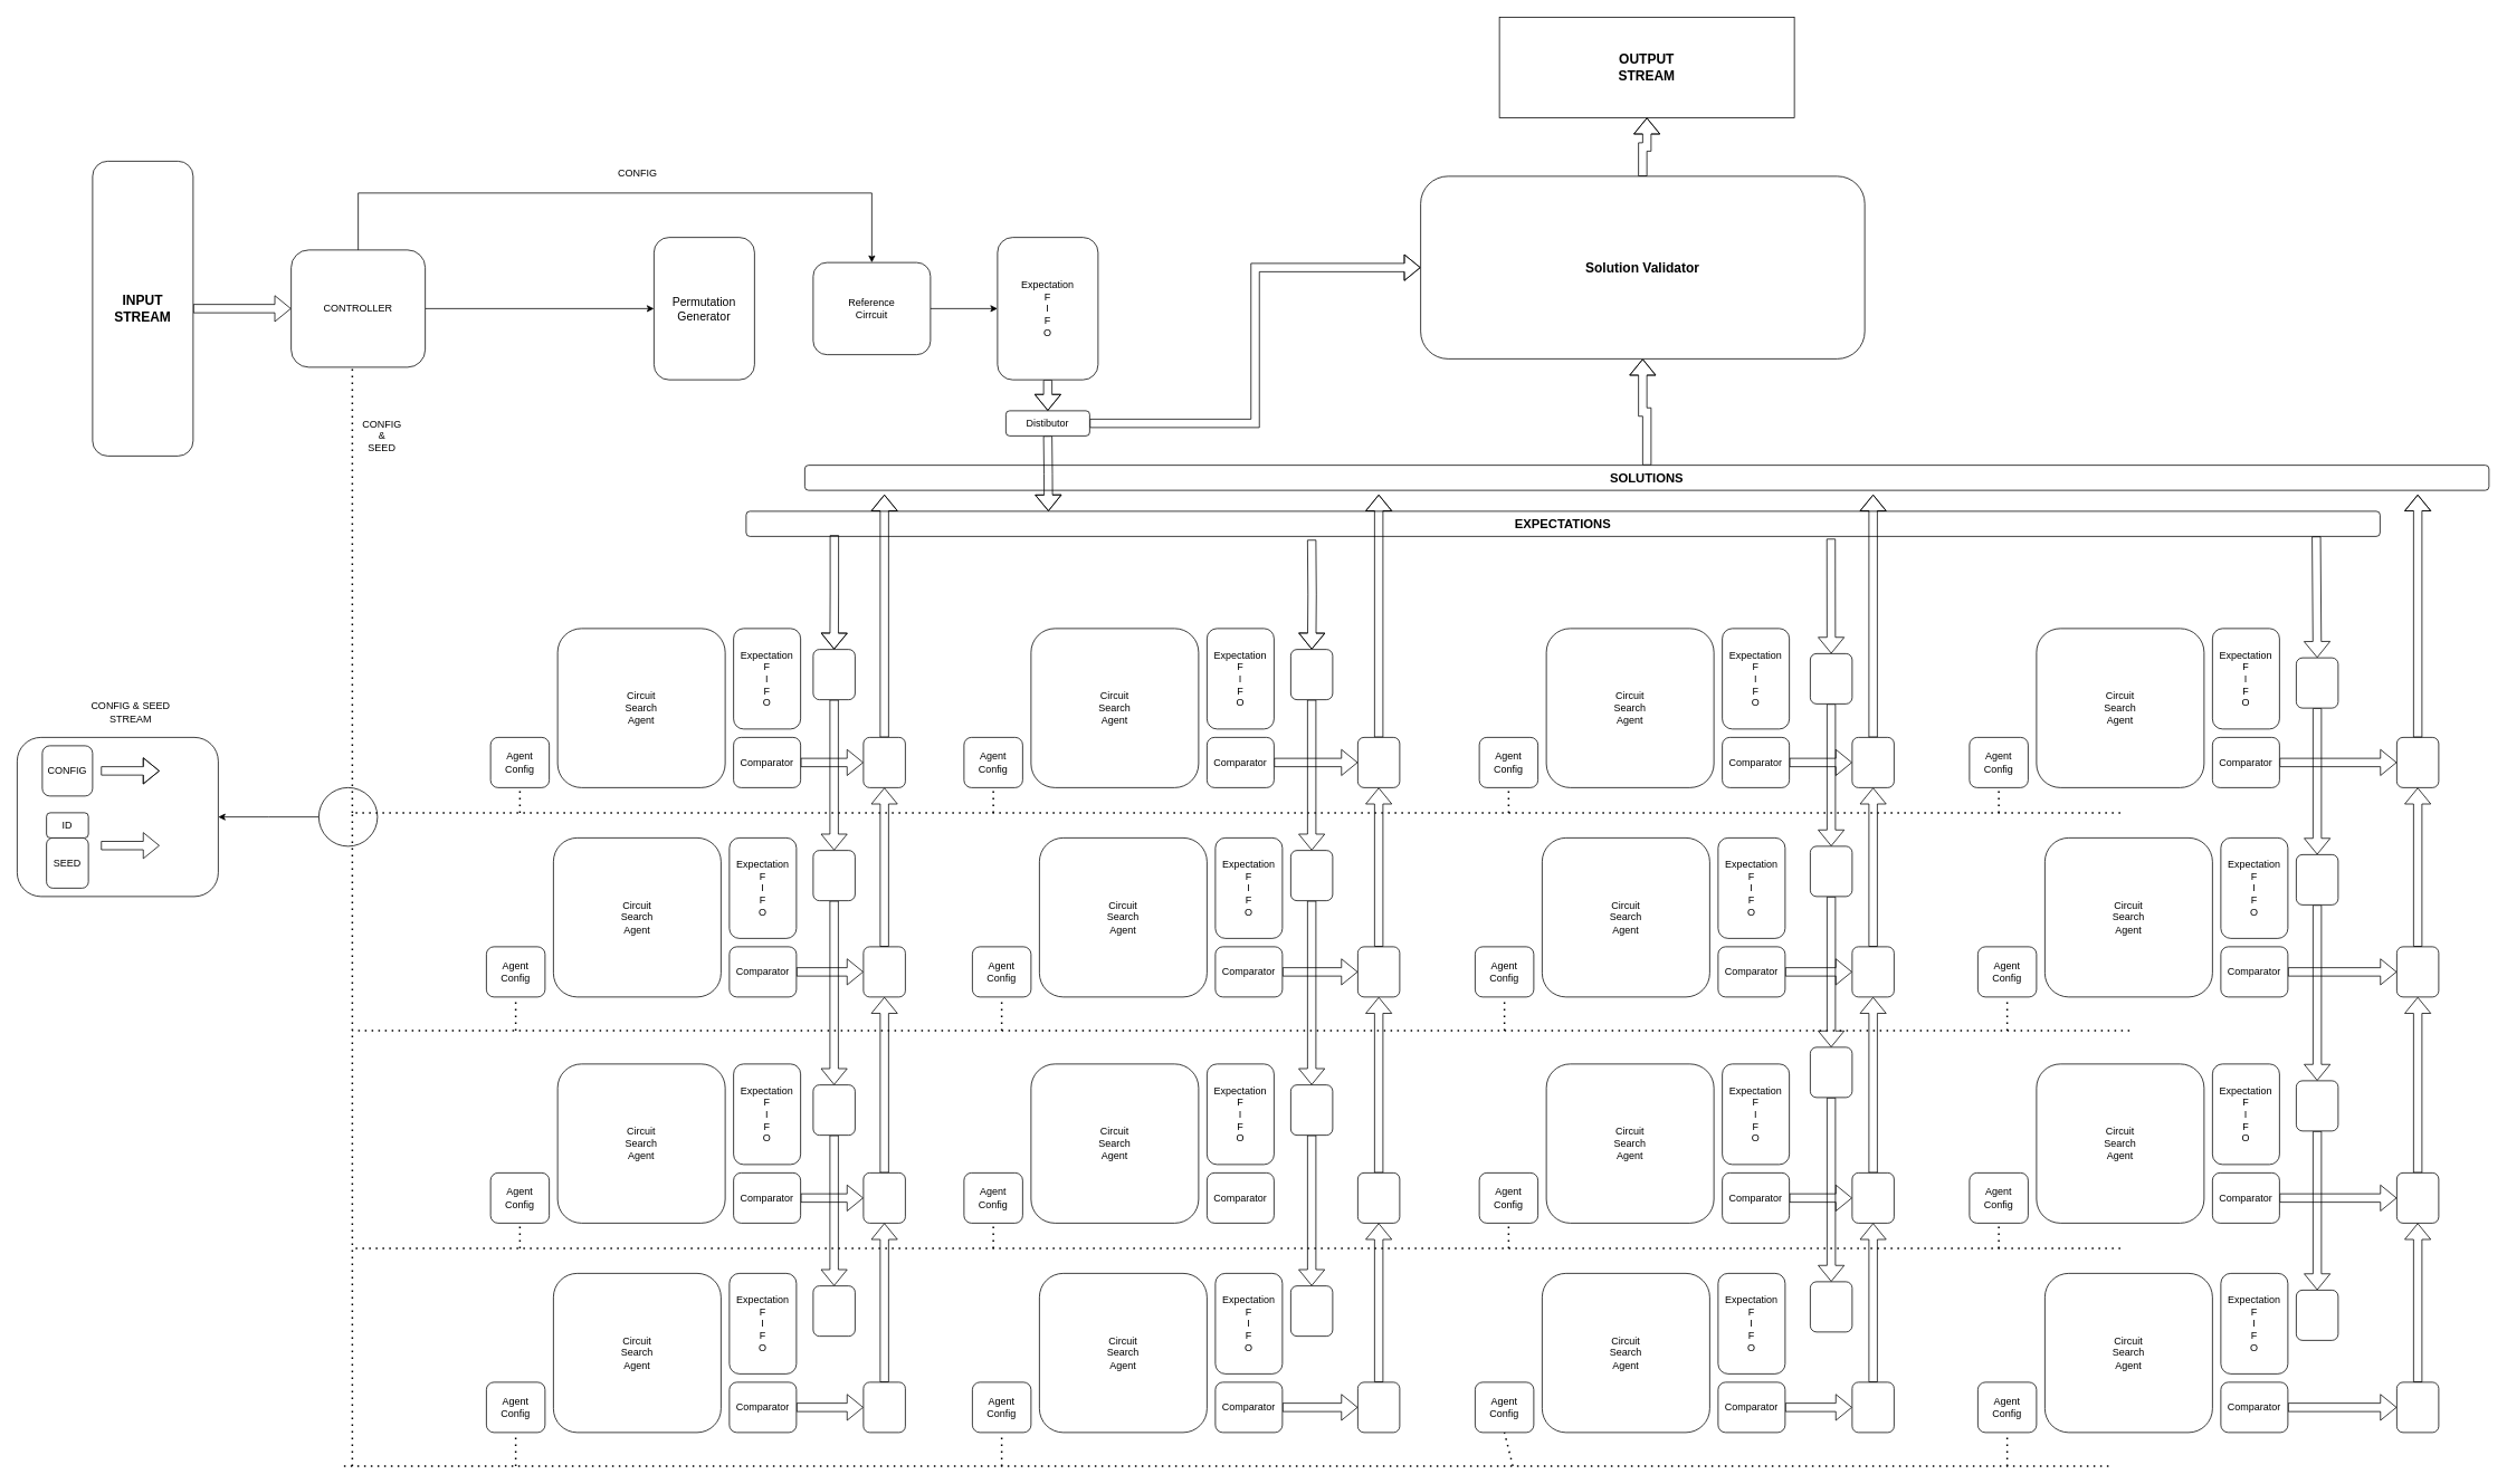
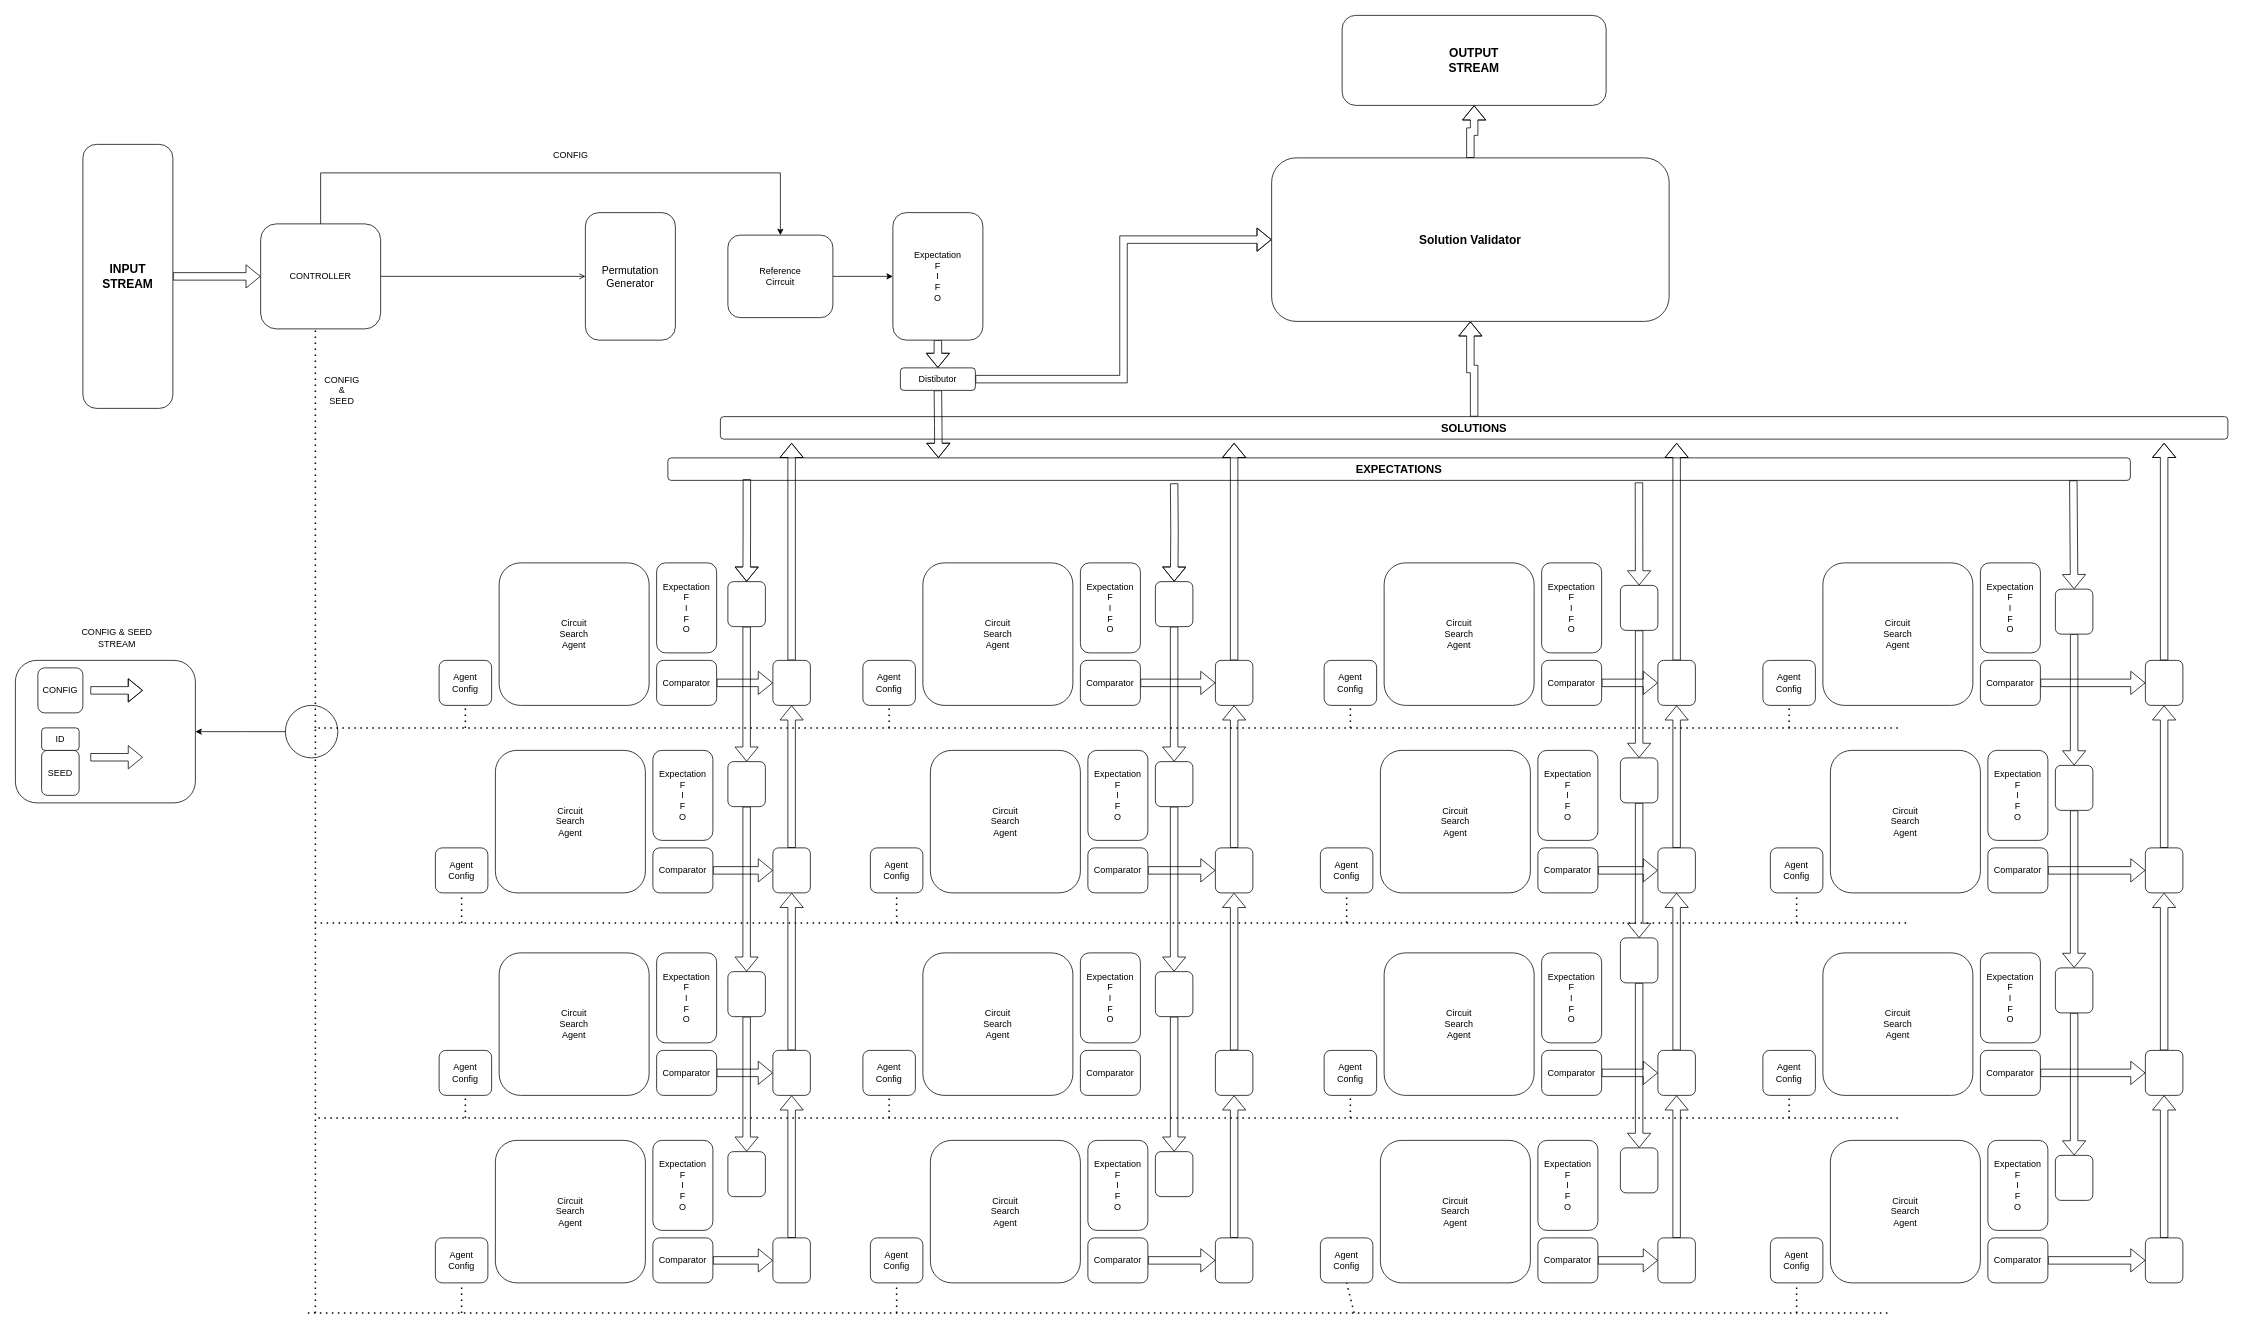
- <mxCell id="181" value="&lt;span style=&quot;font-size: 16px;&quot;&gt;&lt;b&gt;OUTPUT&lt;br&gt;STREAM&lt;/b&gt;&lt;/span&gt;" style="whiteSpace=wrap;html=1;direction=south;rounded=0;" parent="1" vertex="1"><mxGeometry x="1789" y="20" width="352" height="120" as="geometry" /></mxCell>
+ <mxCell id="181" value="&lt;span style=&quot;font-size: 16px;&quot;&gt;&lt;b&gt;OUTPUT&lt;br&gt;STREAM&lt;/b&gt;&lt;/span&gt;" style="rounded=1;whiteSpace=wrap;html=1;direction=south;" parent="1" vertex="1"><mxGeometry x="1789" y="20" width="352" height="120" as="geometry" /></mxCell>
- <mxCell id="88" style="edgeStyle=orthogonalEdgeStyle;rounded=0;orthogonalLoop=1;jettySize=auto;html=1;" parent="1" source="90" target="4" edge="1"><mxGeometry relative="1" as="geometry" /></mxCell>
+ <mxCell id="88" style="edgeStyle=orthogonalEdgeStyle;rounded=0;orthogonalLoop=1;jettySize=auto;html=1;endArrow=open;" parent="1" source="90" target="4" edge="1"><mxGeometry relative="1" as="geometry" /></mxCell>
